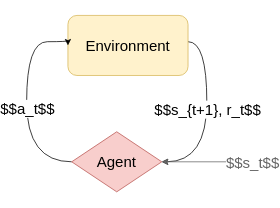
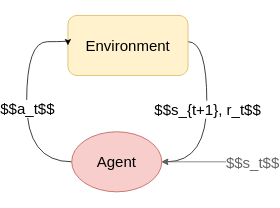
- <mxCell id="8" value="&lt;font style=&quot;font-size: 20px&quot;&gt;Agent&lt;/font&gt;" style="rhombus;whiteSpace=wrap;html=1;fillColor=#f8cecc;strokeColor=#b85450;" vertex="1" parent="1"><mxGeometry x="80" y="175" width="120" height="80" as="geometry" /></mxCell>
+ <mxCell id="8" value="&lt;font style=&quot;font-size: 20px&quot;&gt;Agent&lt;/font&gt;" style="ellipse;whiteSpace=wrap;html=1;fillColor=#f8cecc;strokeColor=#b85450;" vertex="1" parent="1"><mxGeometry x="80" y="175" width="120" height="80" as="geometry" /></mxCell>
